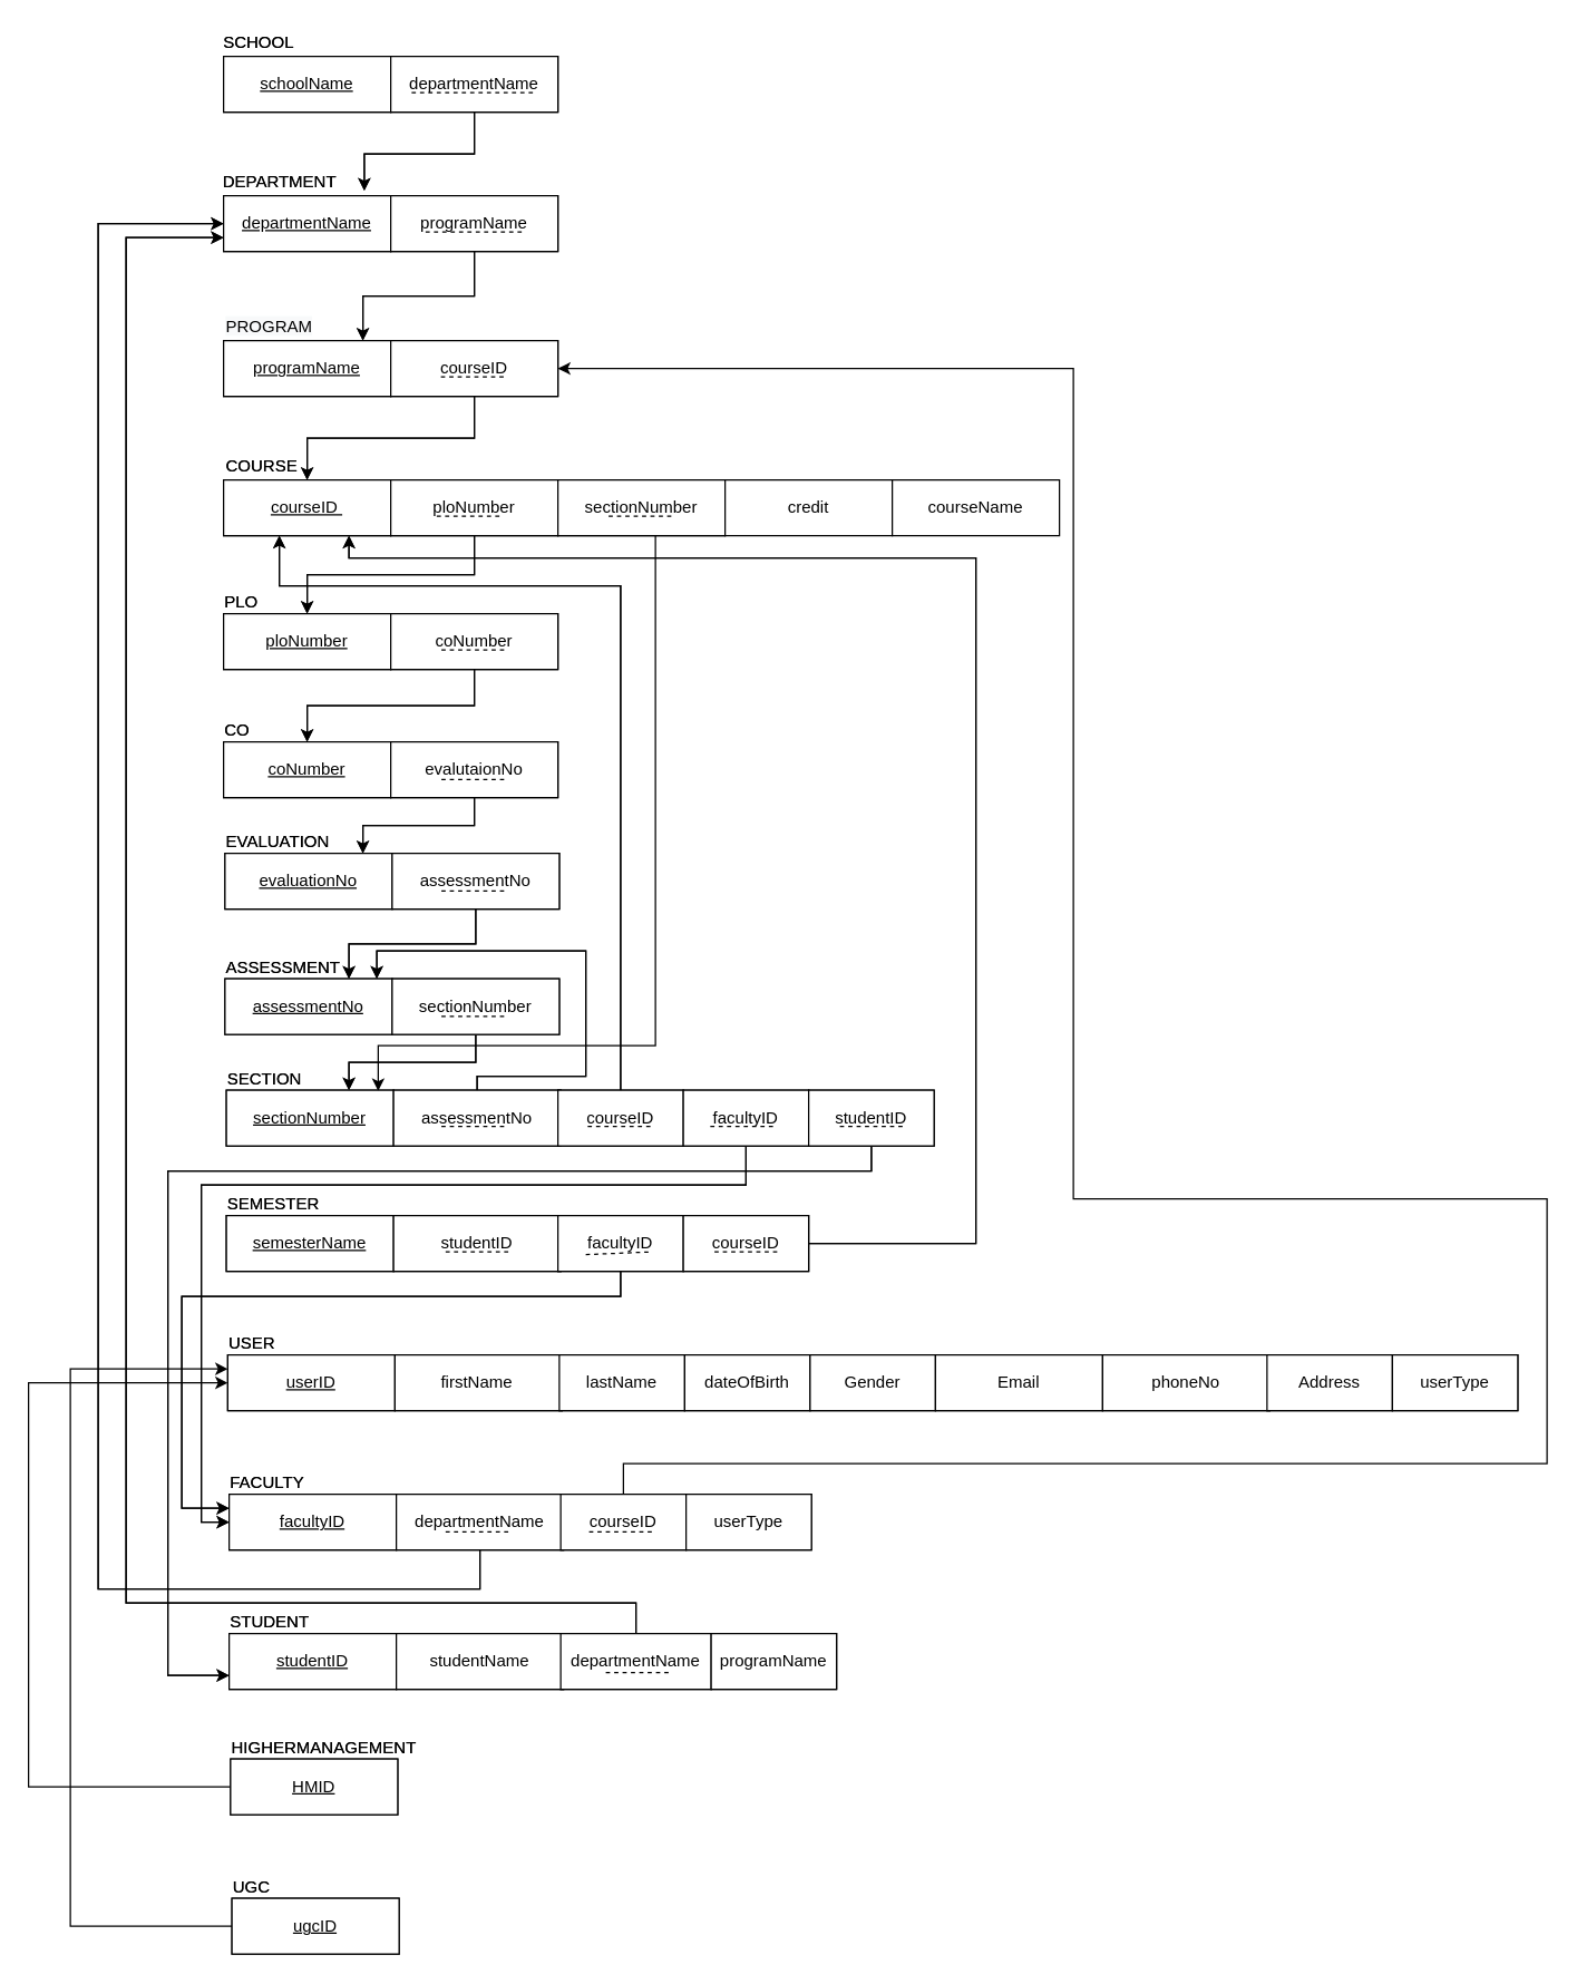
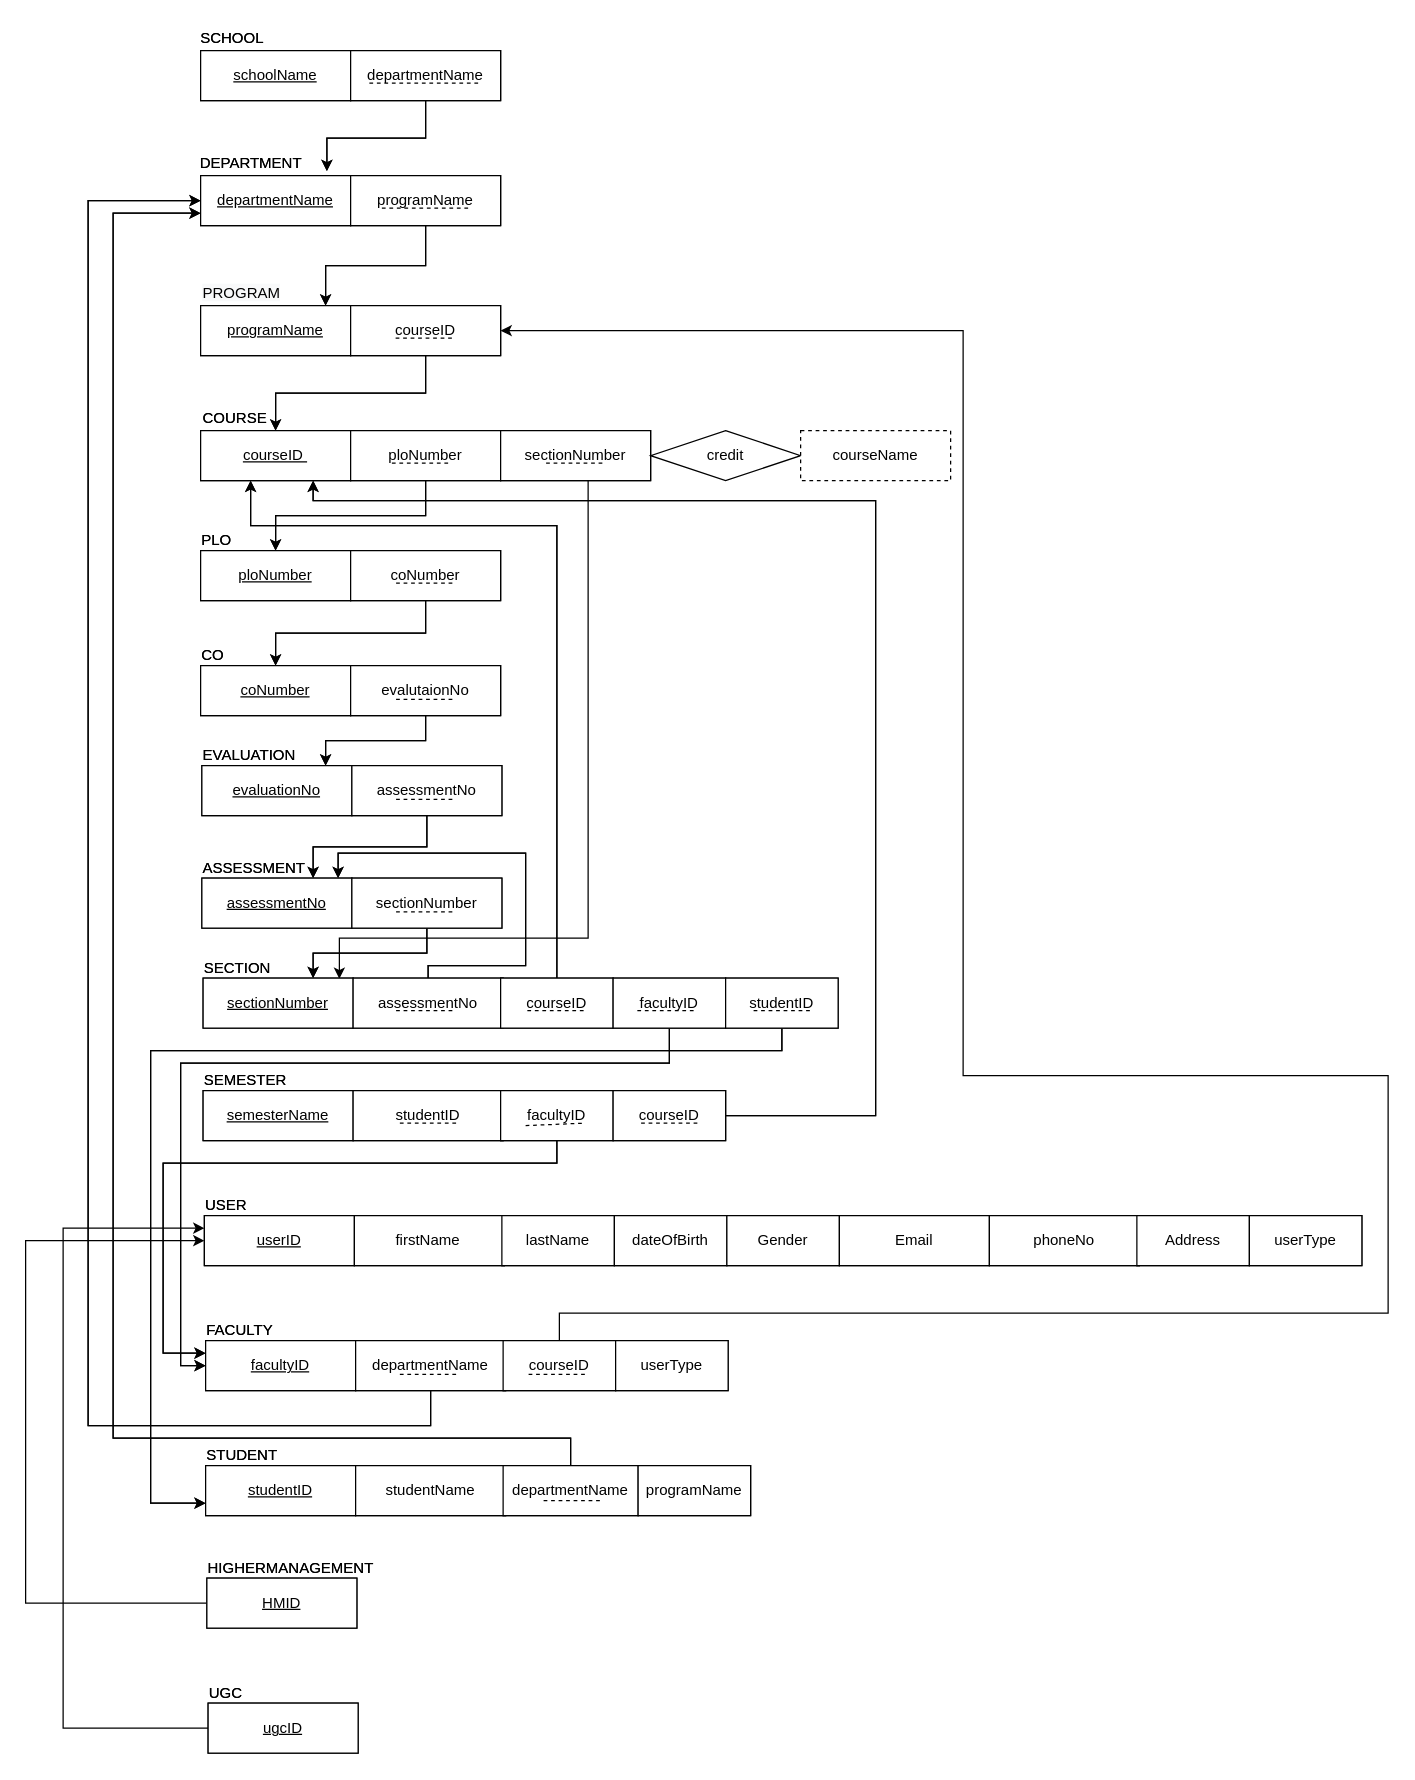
- <mxCell id="198" value="credit" style="rounded=0;whiteSpace=wrap;html=1;" vertex="1" parent="1"><mxGeometry x="520" y="344" width="120" height="40" as="geometry" /></mxCell>
+ <mxCell id="198" value="credit" style="rhombus;whiteSpace=wrap;html=1;" vertex="1" parent="1"><mxGeometry x="520" y="344" width="120" height="40" as="geometry" /></mxCell>
- <mxCell id="199" value="courseName" style="rounded=0;whiteSpace=wrap;html=1;" vertex="1" parent="1"><mxGeometry x="640" y="344" width="120" height="40" as="geometry" /></mxCell>
+ <mxCell id="199" value="courseName" style="rounded=0;whiteSpace=wrap;html=1;dashed=1;" vertex="1" parent="1"><mxGeometry x="640" y="344" width="120" height="40" as="geometry" /></mxCell>
